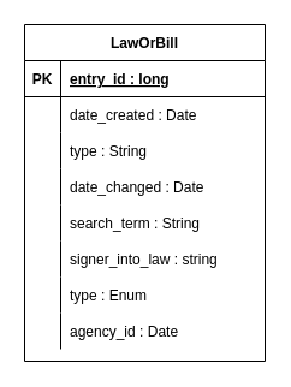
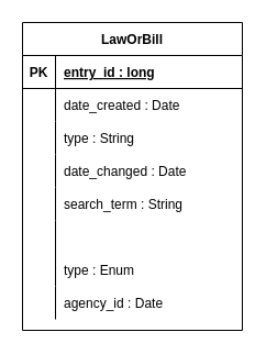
- <mxCell id="20" value="signer_into_law : string" style="shape=partialRectangle;connectable=0;fillColor=none;top=0;left=0;bottom=0;right=0;align=left;spacingLeft=6;overflow=hidden;" parent="18" vertex="1"><mxGeometry x="30" width="170" height="30" as="geometry" /></mxCell>
